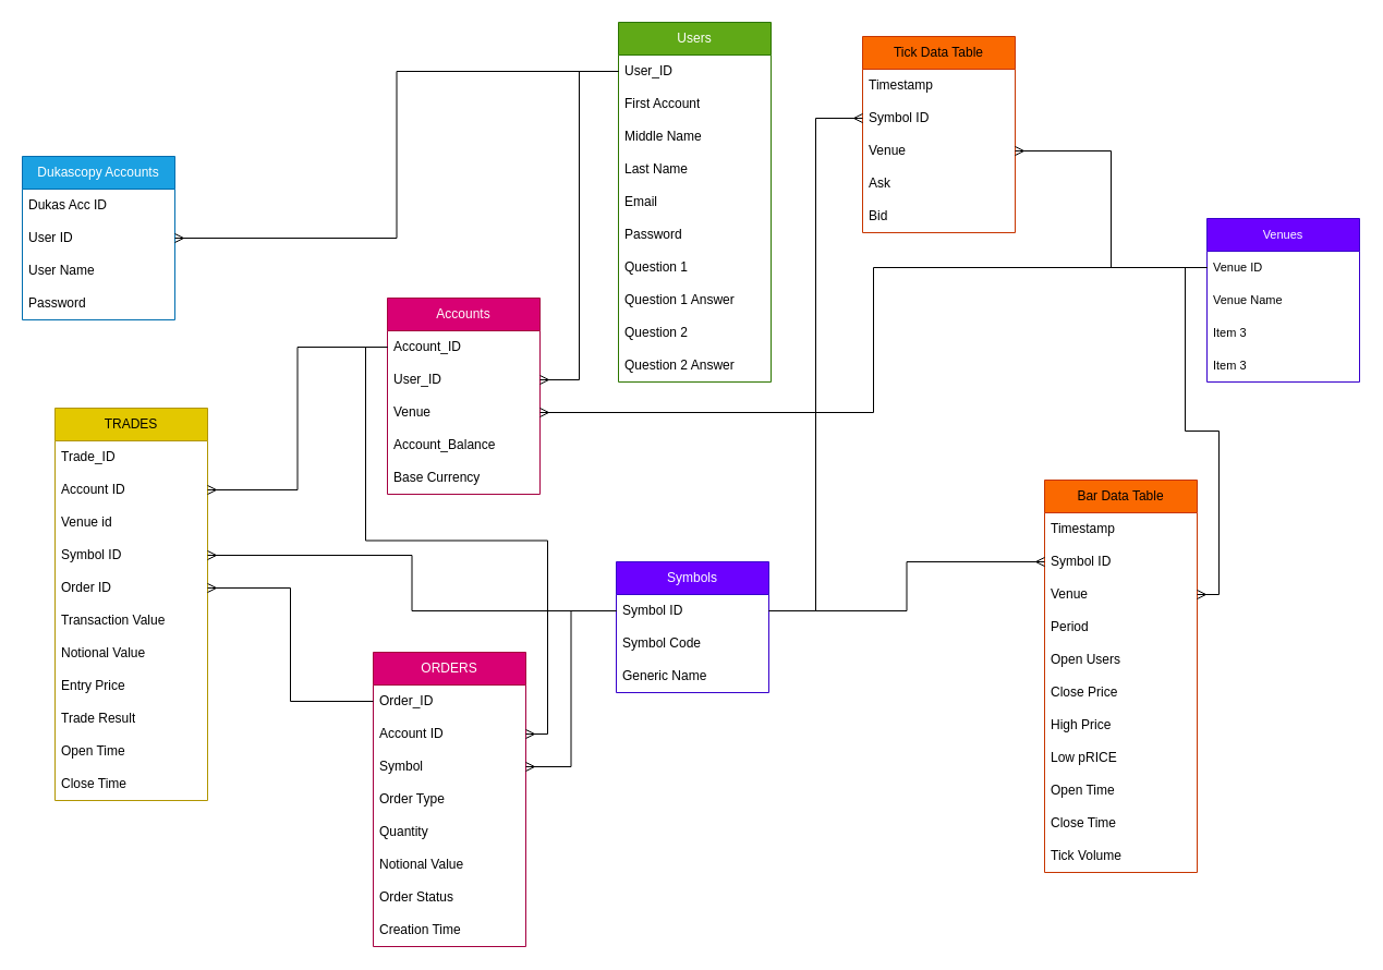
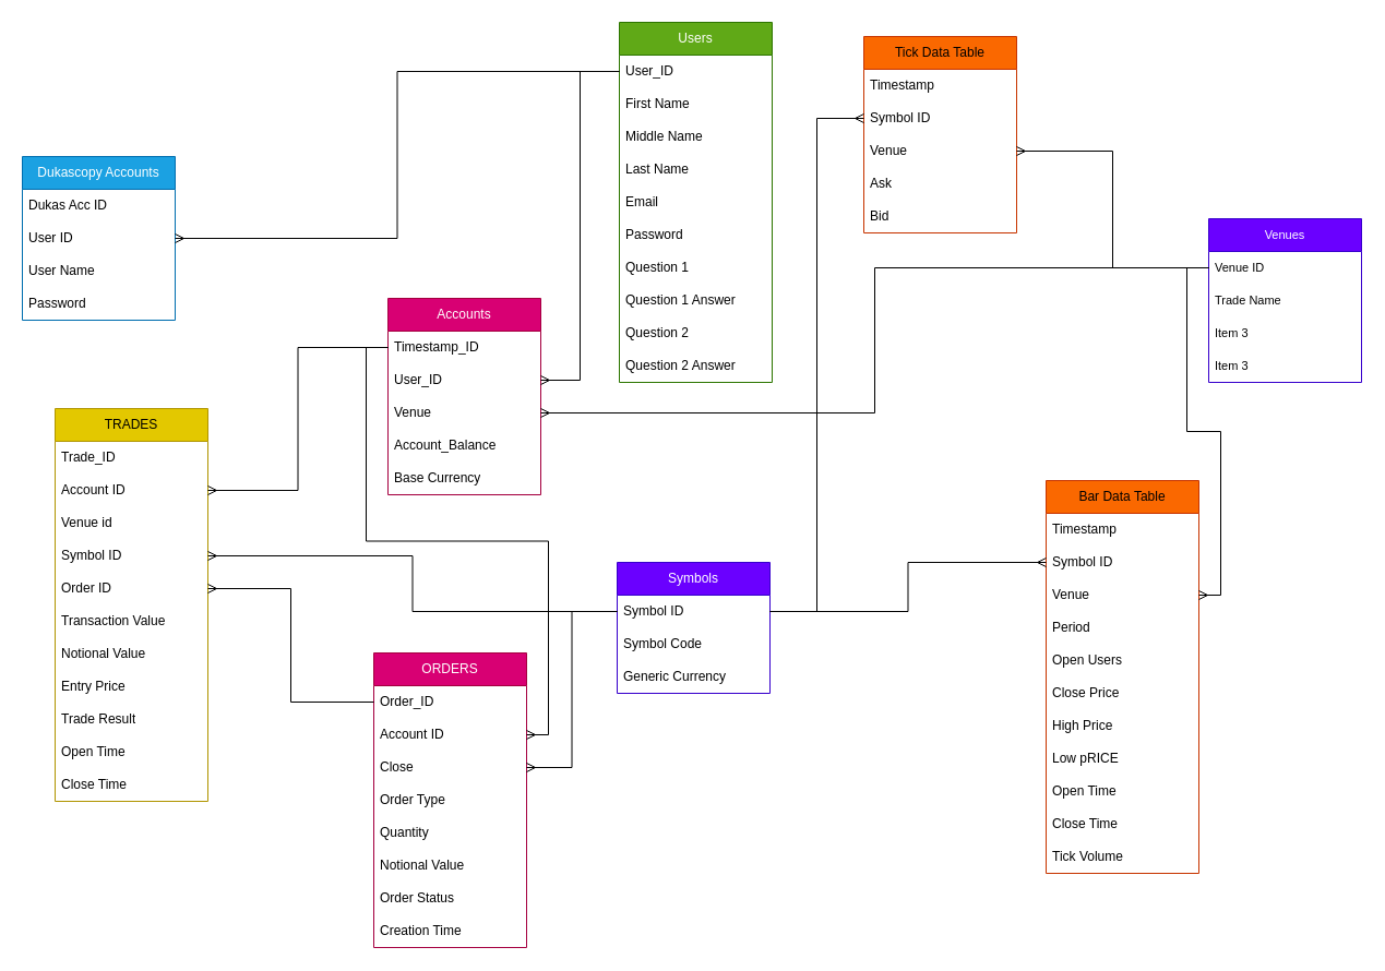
- <mxCell id="4" value="First Account" style="text;strokeColor=none;fillColor=none;align=left;verticalAlign=middle;spacingLeft=4;spacingRight=4;overflow=hidden;points=[[0,0.5],[1,0.5]];portConstraint=eastwest;rotatable=0;whiteSpace=wrap;html=1;" vertex="1" parent="2"><mxGeometry y="60" width="140" height="30" as="geometry" /></mxCell>
+ <mxCell id="4" value="First Name" style="text;strokeColor=none;fillColor=none;align=left;verticalAlign=middle;spacingLeft=4;spacingRight=4;overflow=hidden;points=[[0,0.5],[1,0.5]];portConstraint=eastwest;rotatable=0;whiteSpace=wrap;html=1;" vertex="1" parent="2"><mxGeometry y="60" width="140" height="30" as="geometry" /></mxCell>
- <mxCell id="78" value="Venue Name" style="text;strokeColor=none;fillColor=none;align=left;verticalAlign=middle;spacingLeft=4;spacingRight=4;overflow=hidden;points=[[0,0.5],[1,0.5]];portConstraint=eastwest;rotatable=0;whiteSpace=wrap;html=1;fontFamily=Helvetica;fontSize=11;fontColor=default;labelBackgroundColor=default;" vertex="1" parent="76"><mxGeometry y="60" width="140" height="30" as="geometry" /></mxCell>
+ <mxCell id="78" value="Trade Name" style="text;strokeColor=none;fillColor=none;align=left;verticalAlign=middle;spacingLeft=4;spacingRight=4;overflow=hidden;points=[[0,0.5],[1,0.5]];portConstraint=eastwest;rotatable=0;whiteSpace=wrap;html=1;fontFamily=Helvetica;fontSize=11;fontColor=default;labelBackgroundColor=default;" vertex="1" parent="76"><mxGeometry y="60" width="140" height="30" as="geometry" /></mxCell>
- <mxCell id="14" value="Account_ID" style="text;strokeColor=none;fillColor=none;align=left;verticalAlign=middle;spacingLeft=4;spacingRight=4;overflow=hidden;points=[[0,0.5],[1,0.5]];portConstraint=eastwest;rotatable=0;whiteSpace=wrap;html=1;" vertex="1" parent="13"><mxGeometry y="30" width="140" height="30" as="geometry" /></mxCell>
+ <mxCell id="14" value="Timestamp_ID" style="text;strokeColor=none;fillColor=none;align=left;verticalAlign=middle;spacingLeft=4;spacingRight=4;overflow=hidden;points=[[0,0.5],[1,0.5]];portConstraint=eastwest;rotatable=0;whiteSpace=wrap;html=1;" vertex="1" parent="13"><mxGeometry y="30" width="140" height="30" as="geometry" /></mxCell>
- <mxCell id="62" value="Generic Name" style="text;strokeColor=none;fillColor=none;align=left;verticalAlign=middle;spacingLeft=4;spacingRight=4;overflow=hidden;points=[[0,0.5],[1,0.5]];portConstraint=eastwest;rotatable=0;whiteSpace=wrap;html=1;" vertex="1" parent="59"><mxGeometry y="90" width="140" height="30" as="geometry" /></mxCell>
+ <mxCell id="62" value="Generic Currency" style="text;strokeColor=none;fillColor=none;align=left;verticalAlign=middle;spacingLeft=4;spacingRight=4;overflow=hidden;points=[[0,0.5],[1,0.5]];portConstraint=eastwest;rotatable=0;whiteSpace=wrap;html=1;" vertex="1" parent="59"><mxGeometry y="90" width="140" height="30" as="geometry" /></mxCell>
- <mxCell id="53" value="Symbol" style="text;strokeColor=none;fillColor=none;align=left;verticalAlign=middle;spacingLeft=4;spacingRight=4;overflow=hidden;points=[[0,0.5],[1,0.5]];portConstraint=eastwest;rotatable=0;whiteSpace=wrap;html=1;" vertex="1" parent="50"><mxGeometry y="90" width="140" height="30" as="geometry" /></mxCell>
+ <mxCell id="53" value="Close" style="text;strokeColor=none;fillColor=none;align=left;verticalAlign=middle;spacingLeft=4;spacingRight=4;overflow=hidden;points=[[0,0.5],[1,0.5]];portConstraint=eastwest;rotatable=0;whiteSpace=wrap;html=1;" vertex="1" parent="50"><mxGeometry y="90" width="140" height="30" as="geometry" /></mxCell>
